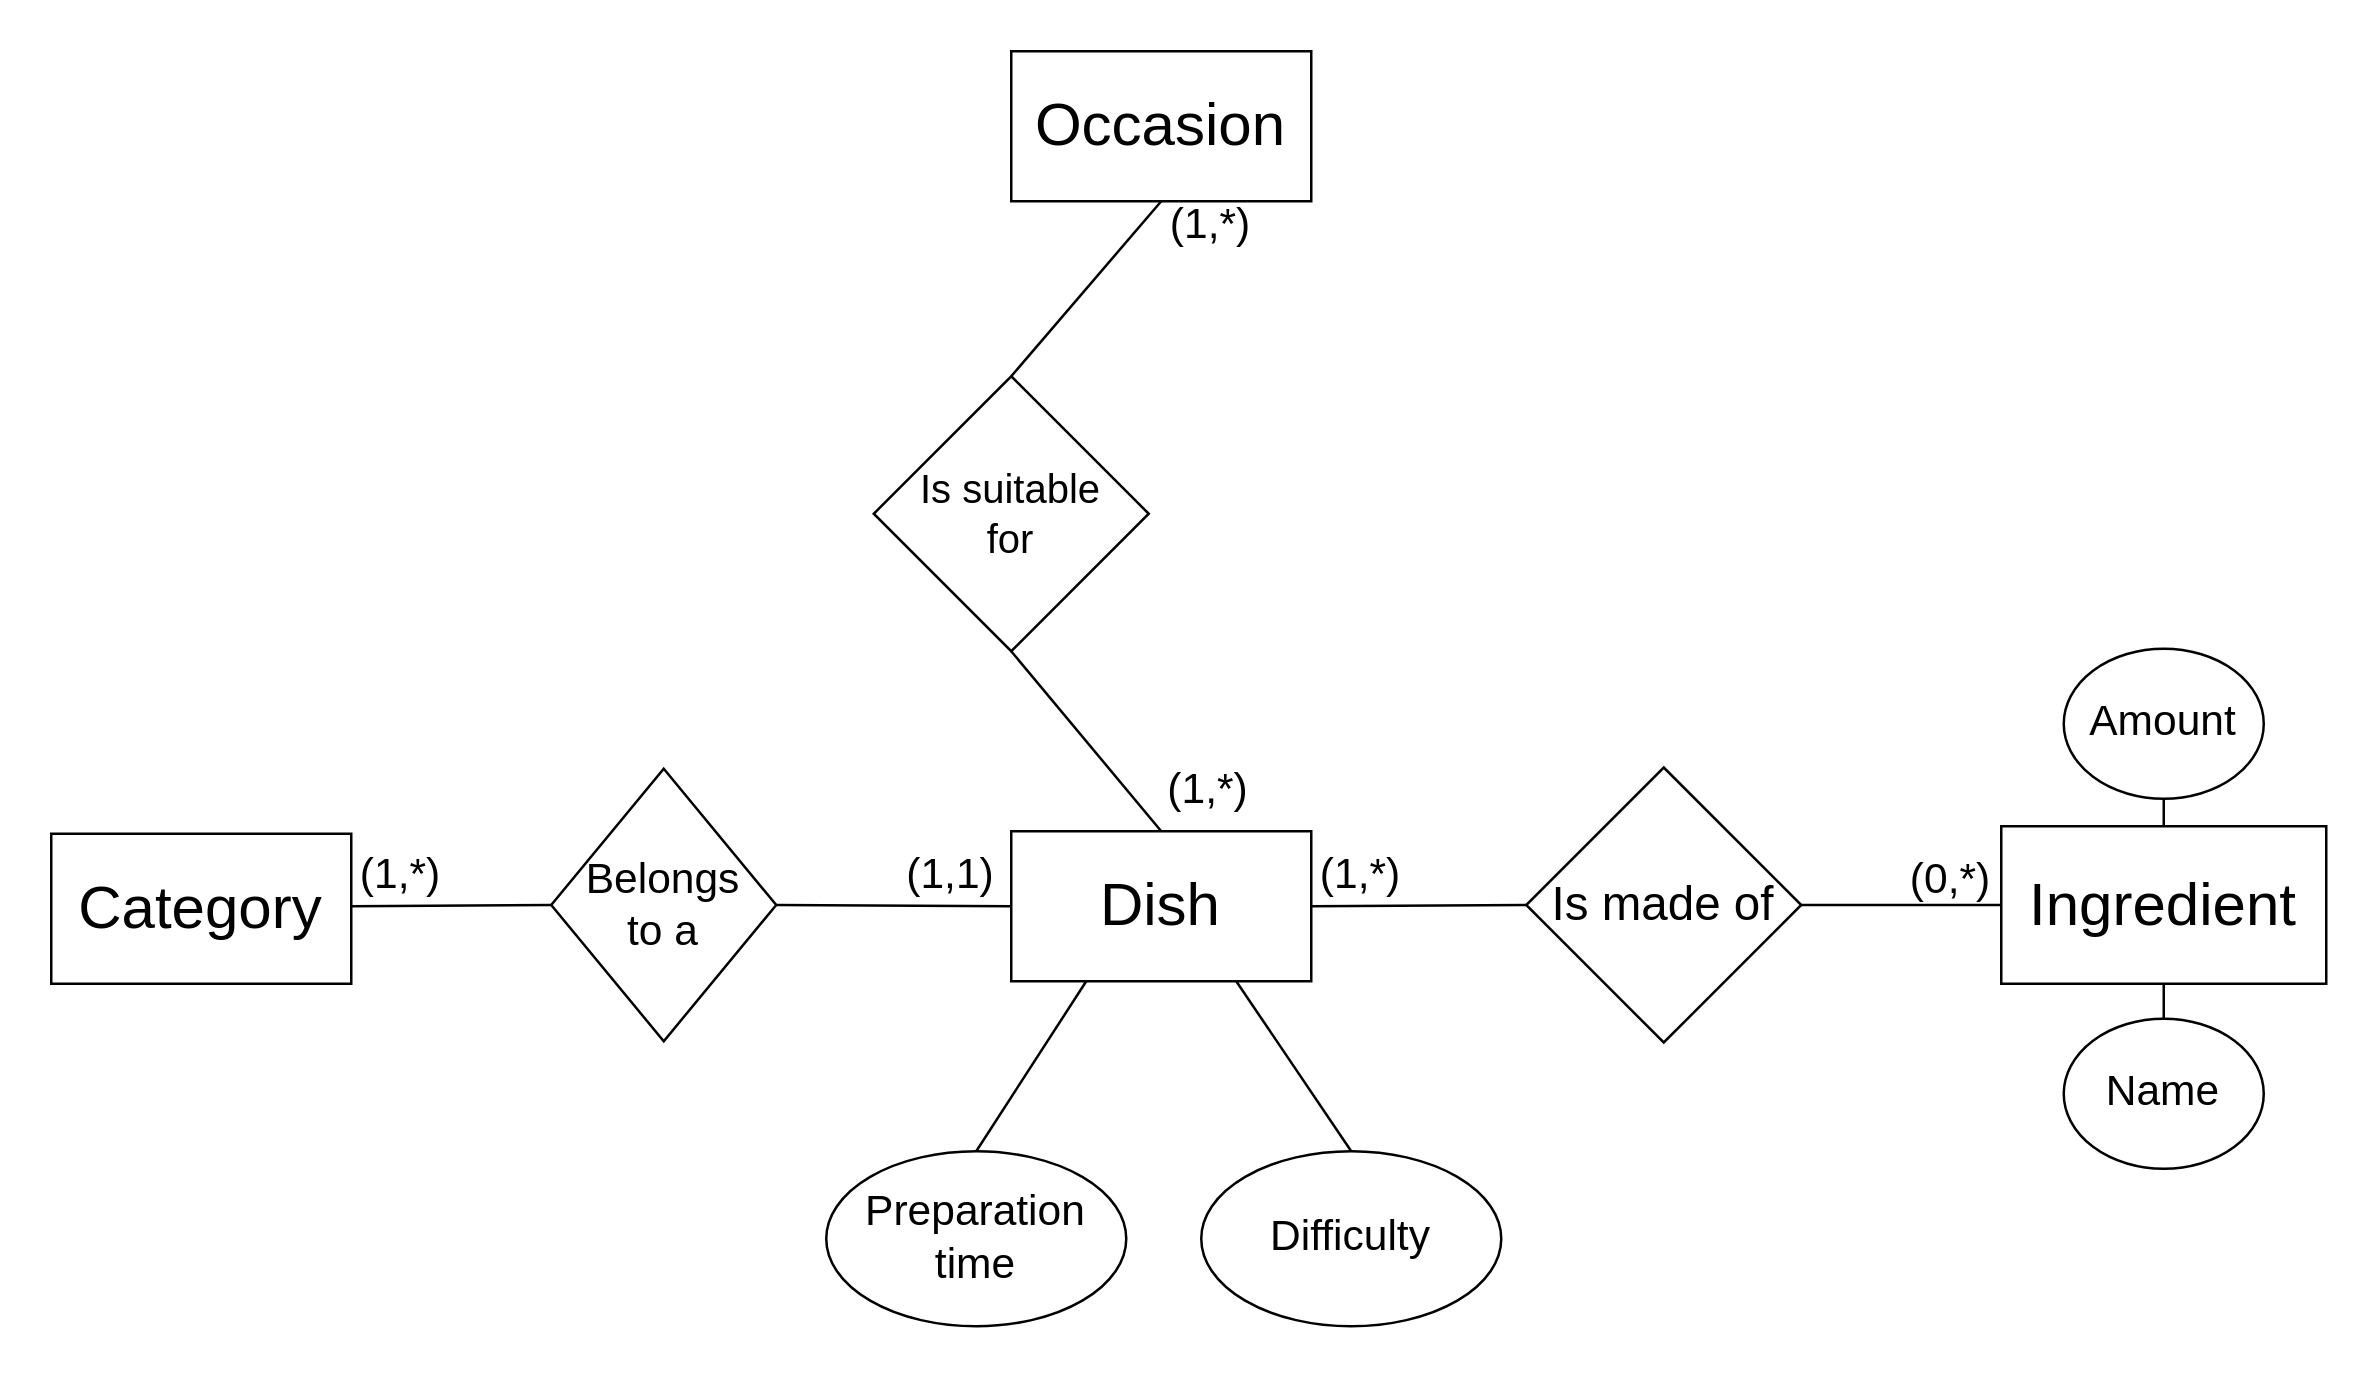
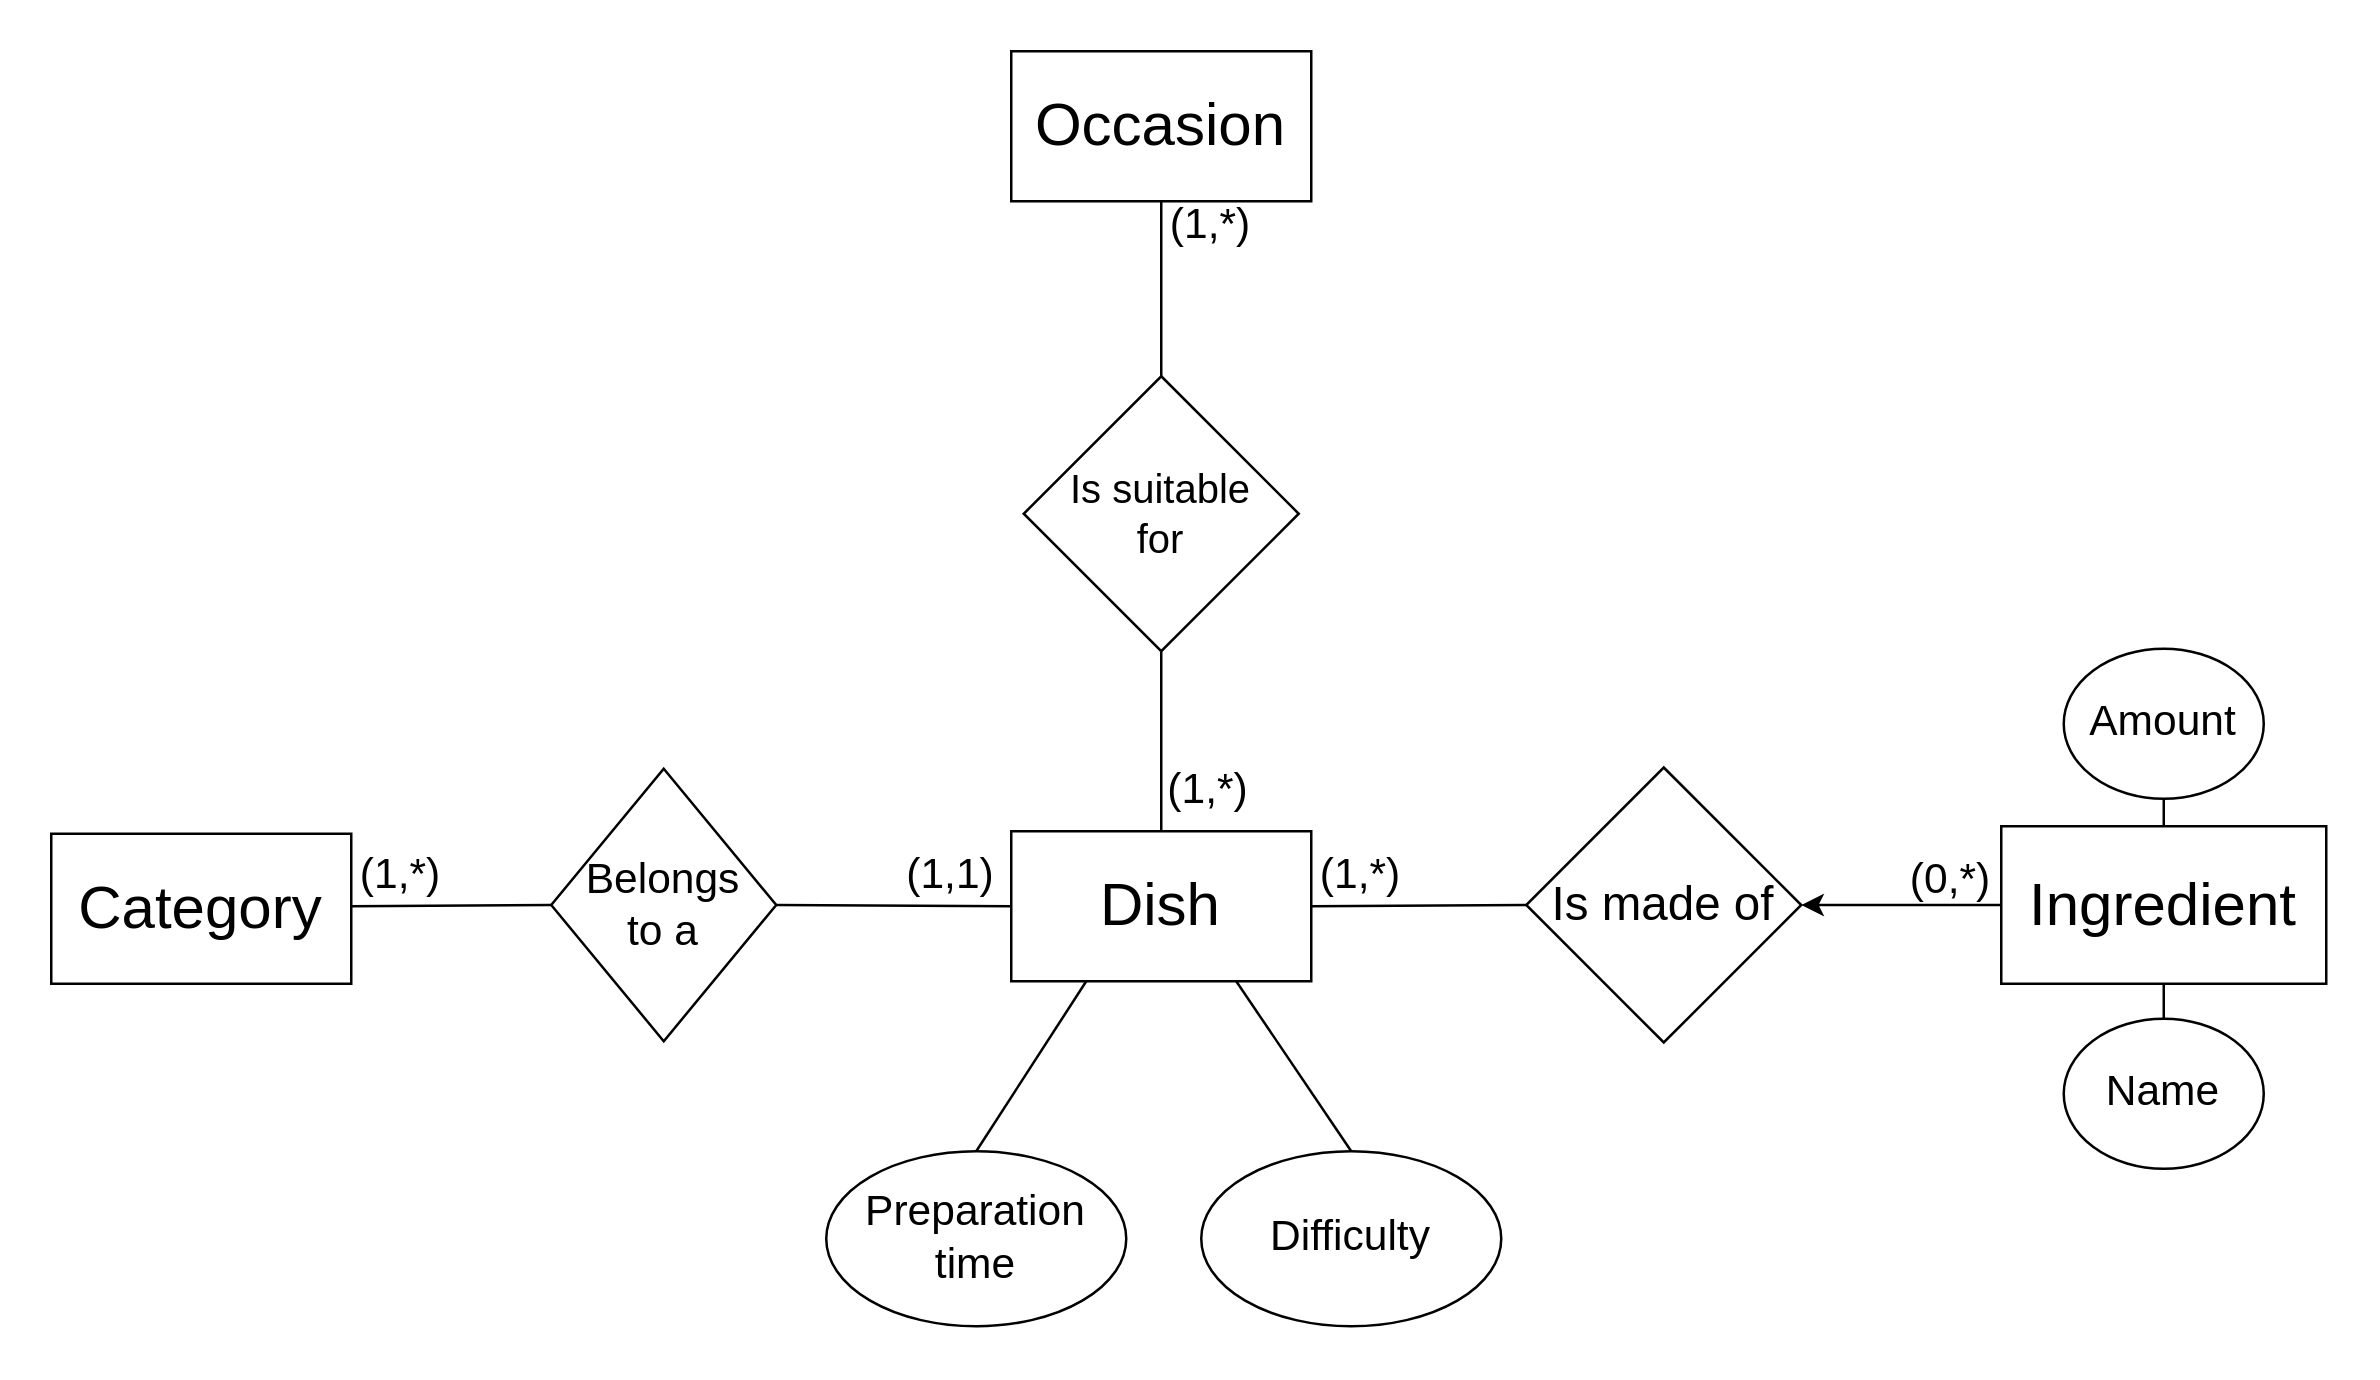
- <mxCell id="18" value="&lt;div style=&quot;font-size: 16px;&quot;&gt;&lt;span style=&quot;font-size: 16px;&quot;&gt;Is suitable&lt;/span&gt;&lt;/div&gt;&lt;div style=&quot;font-size: 16px;&quot;&gt;&lt;span style=&quot;font-size: 16px;&quot;&gt;for&lt;/span&gt;&lt;/div&gt;" style="rhombus;whiteSpace=wrap;html=1;fontSize=16;" parent="1" vertex="1"><mxGeometry x="349" y="150" width="110" height="110" as="geometry" /></mxCell>
+ <mxCell id="18" value="&lt;div style=&quot;font-size: 16px;&quot;&gt;&lt;span style=&quot;font-size: 16px;&quot;&gt;Is suitable&lt;/span&gt;&lt;/div&gt;&lt;div style=&quot;font-size: 16px;&quot;&gt;&lt;span style=&quot;font-size: 16px;&quot;&gt;for&lt;/span&gt;&lt;/div&gt;" style="rhombus;whiteSpace=wrap;html=1;fontSize=16;" parent="1" vertex="1"><mxGeometry x="409" y="150" width="110" height="110" as="geometry" /></mxCell>
- <mxCell id="3" value="" style="endArrow=none;html=1;entryX=1;entryY=0.5;entryDx=0;entryDy=0;exitX=0;exitY=0.5;exitDx=0;exitDy=0;" parent="1" source="5" target="8" edge="1"><mxGeometry width="50" height="50" relative="1" as="geometry"><mxPoint x="850" y="370" as="sourcePoint" /><mxPoint x="450" y="430" as="targetPoint" /></mxGeometry></mxCell>
+ <mxCell id="3" value="" style="endArrow=classic;html=1;entryX=1;entryY=0.5;entryDx=0;entryDy=0;exitX=0;exitY=0.5;exitDx=0;exitDy=0;" parent="1" source="5" target="8" edge="1"><mxGeometry width="50" height="50" relative="1" as="geometry"><mxPoint x="850" y="370" as="sourcePoint" /><mxPoint x="450" y="430" as="targetPoint" /></mxGeometry></mxCell>
